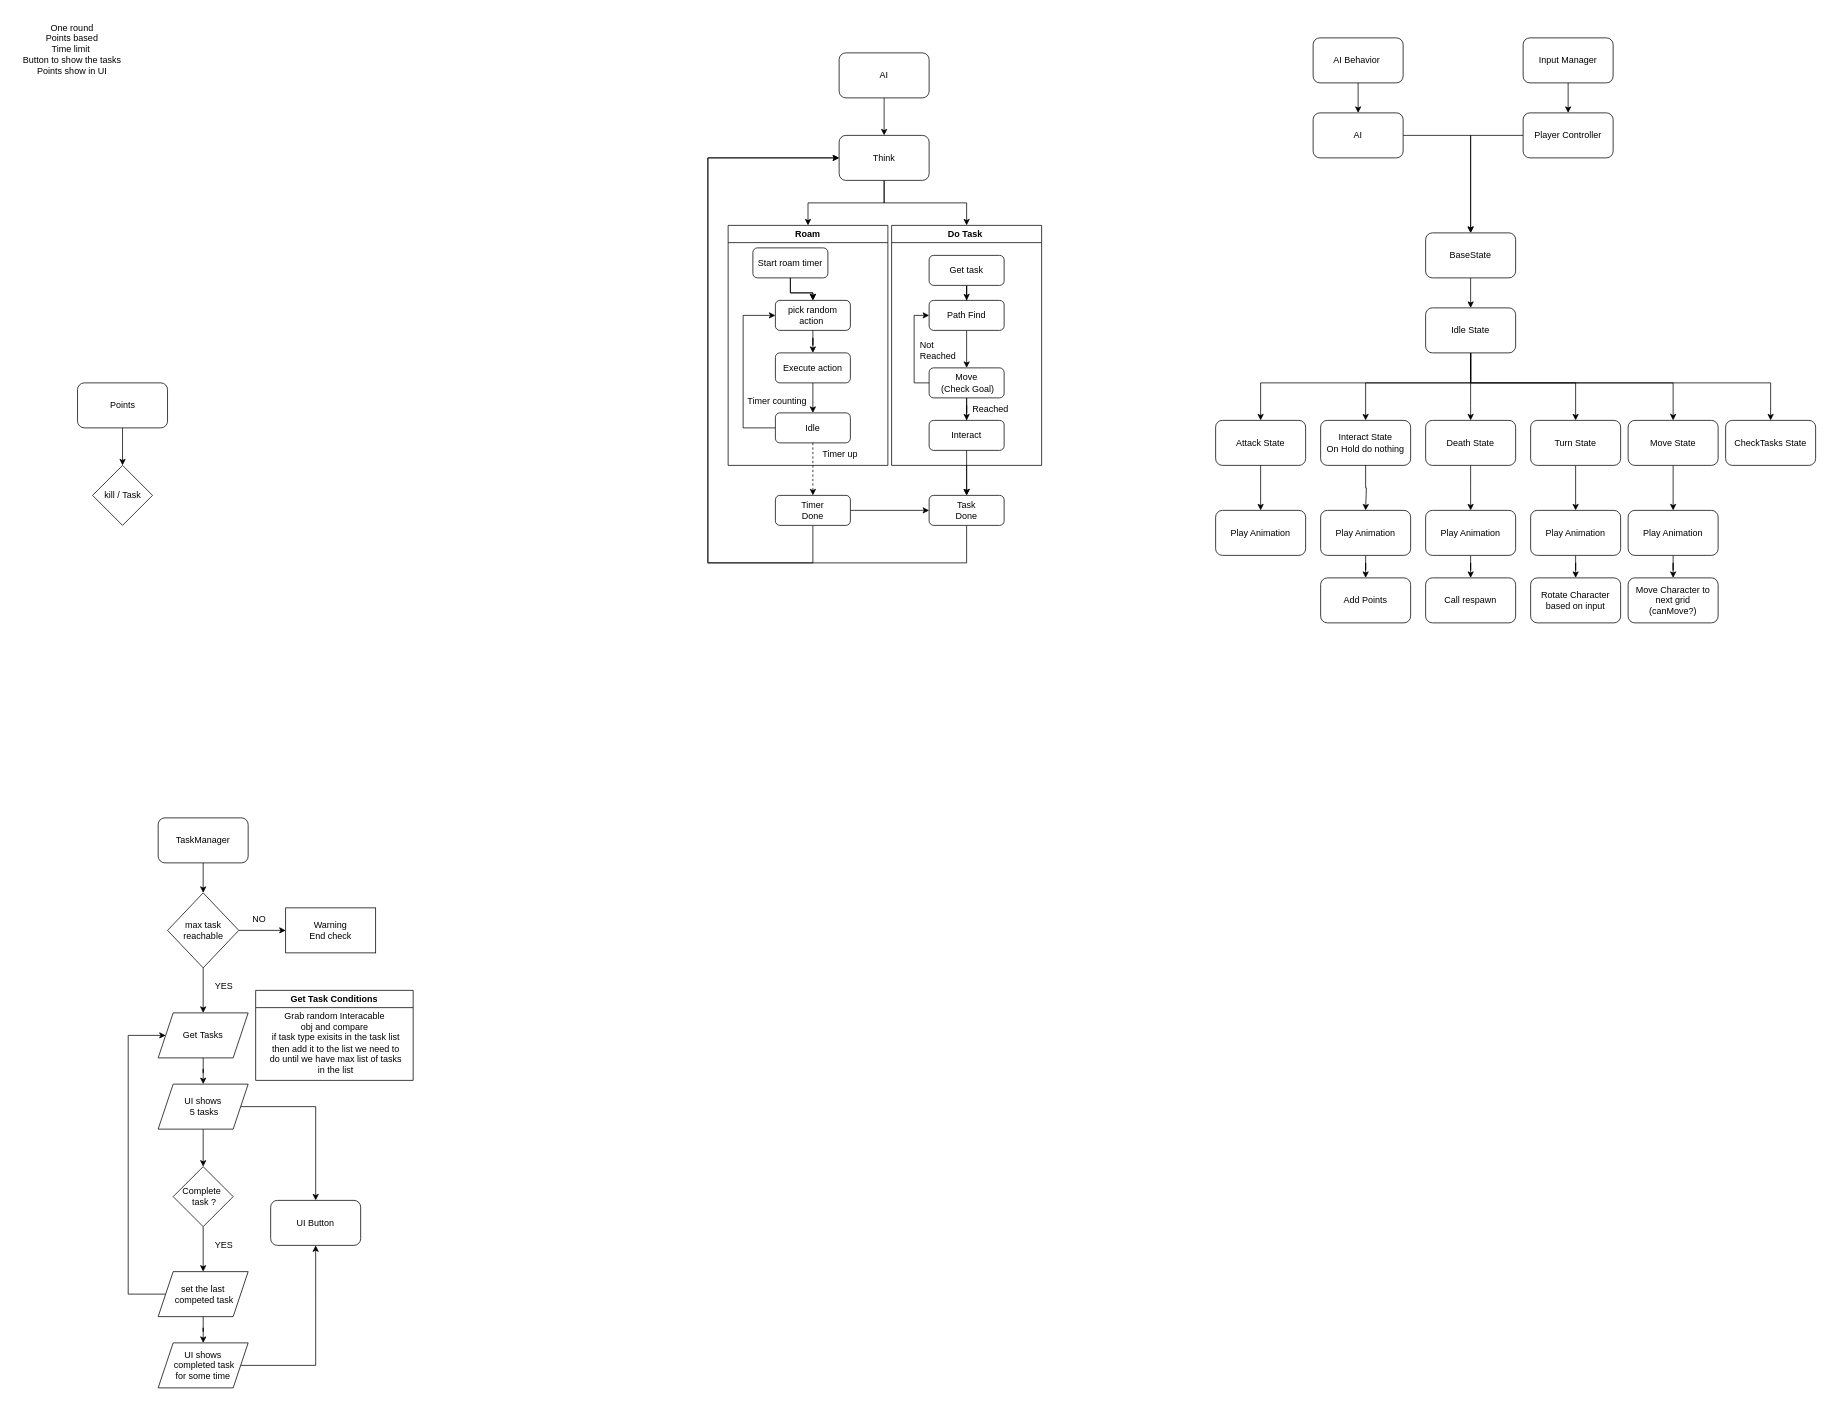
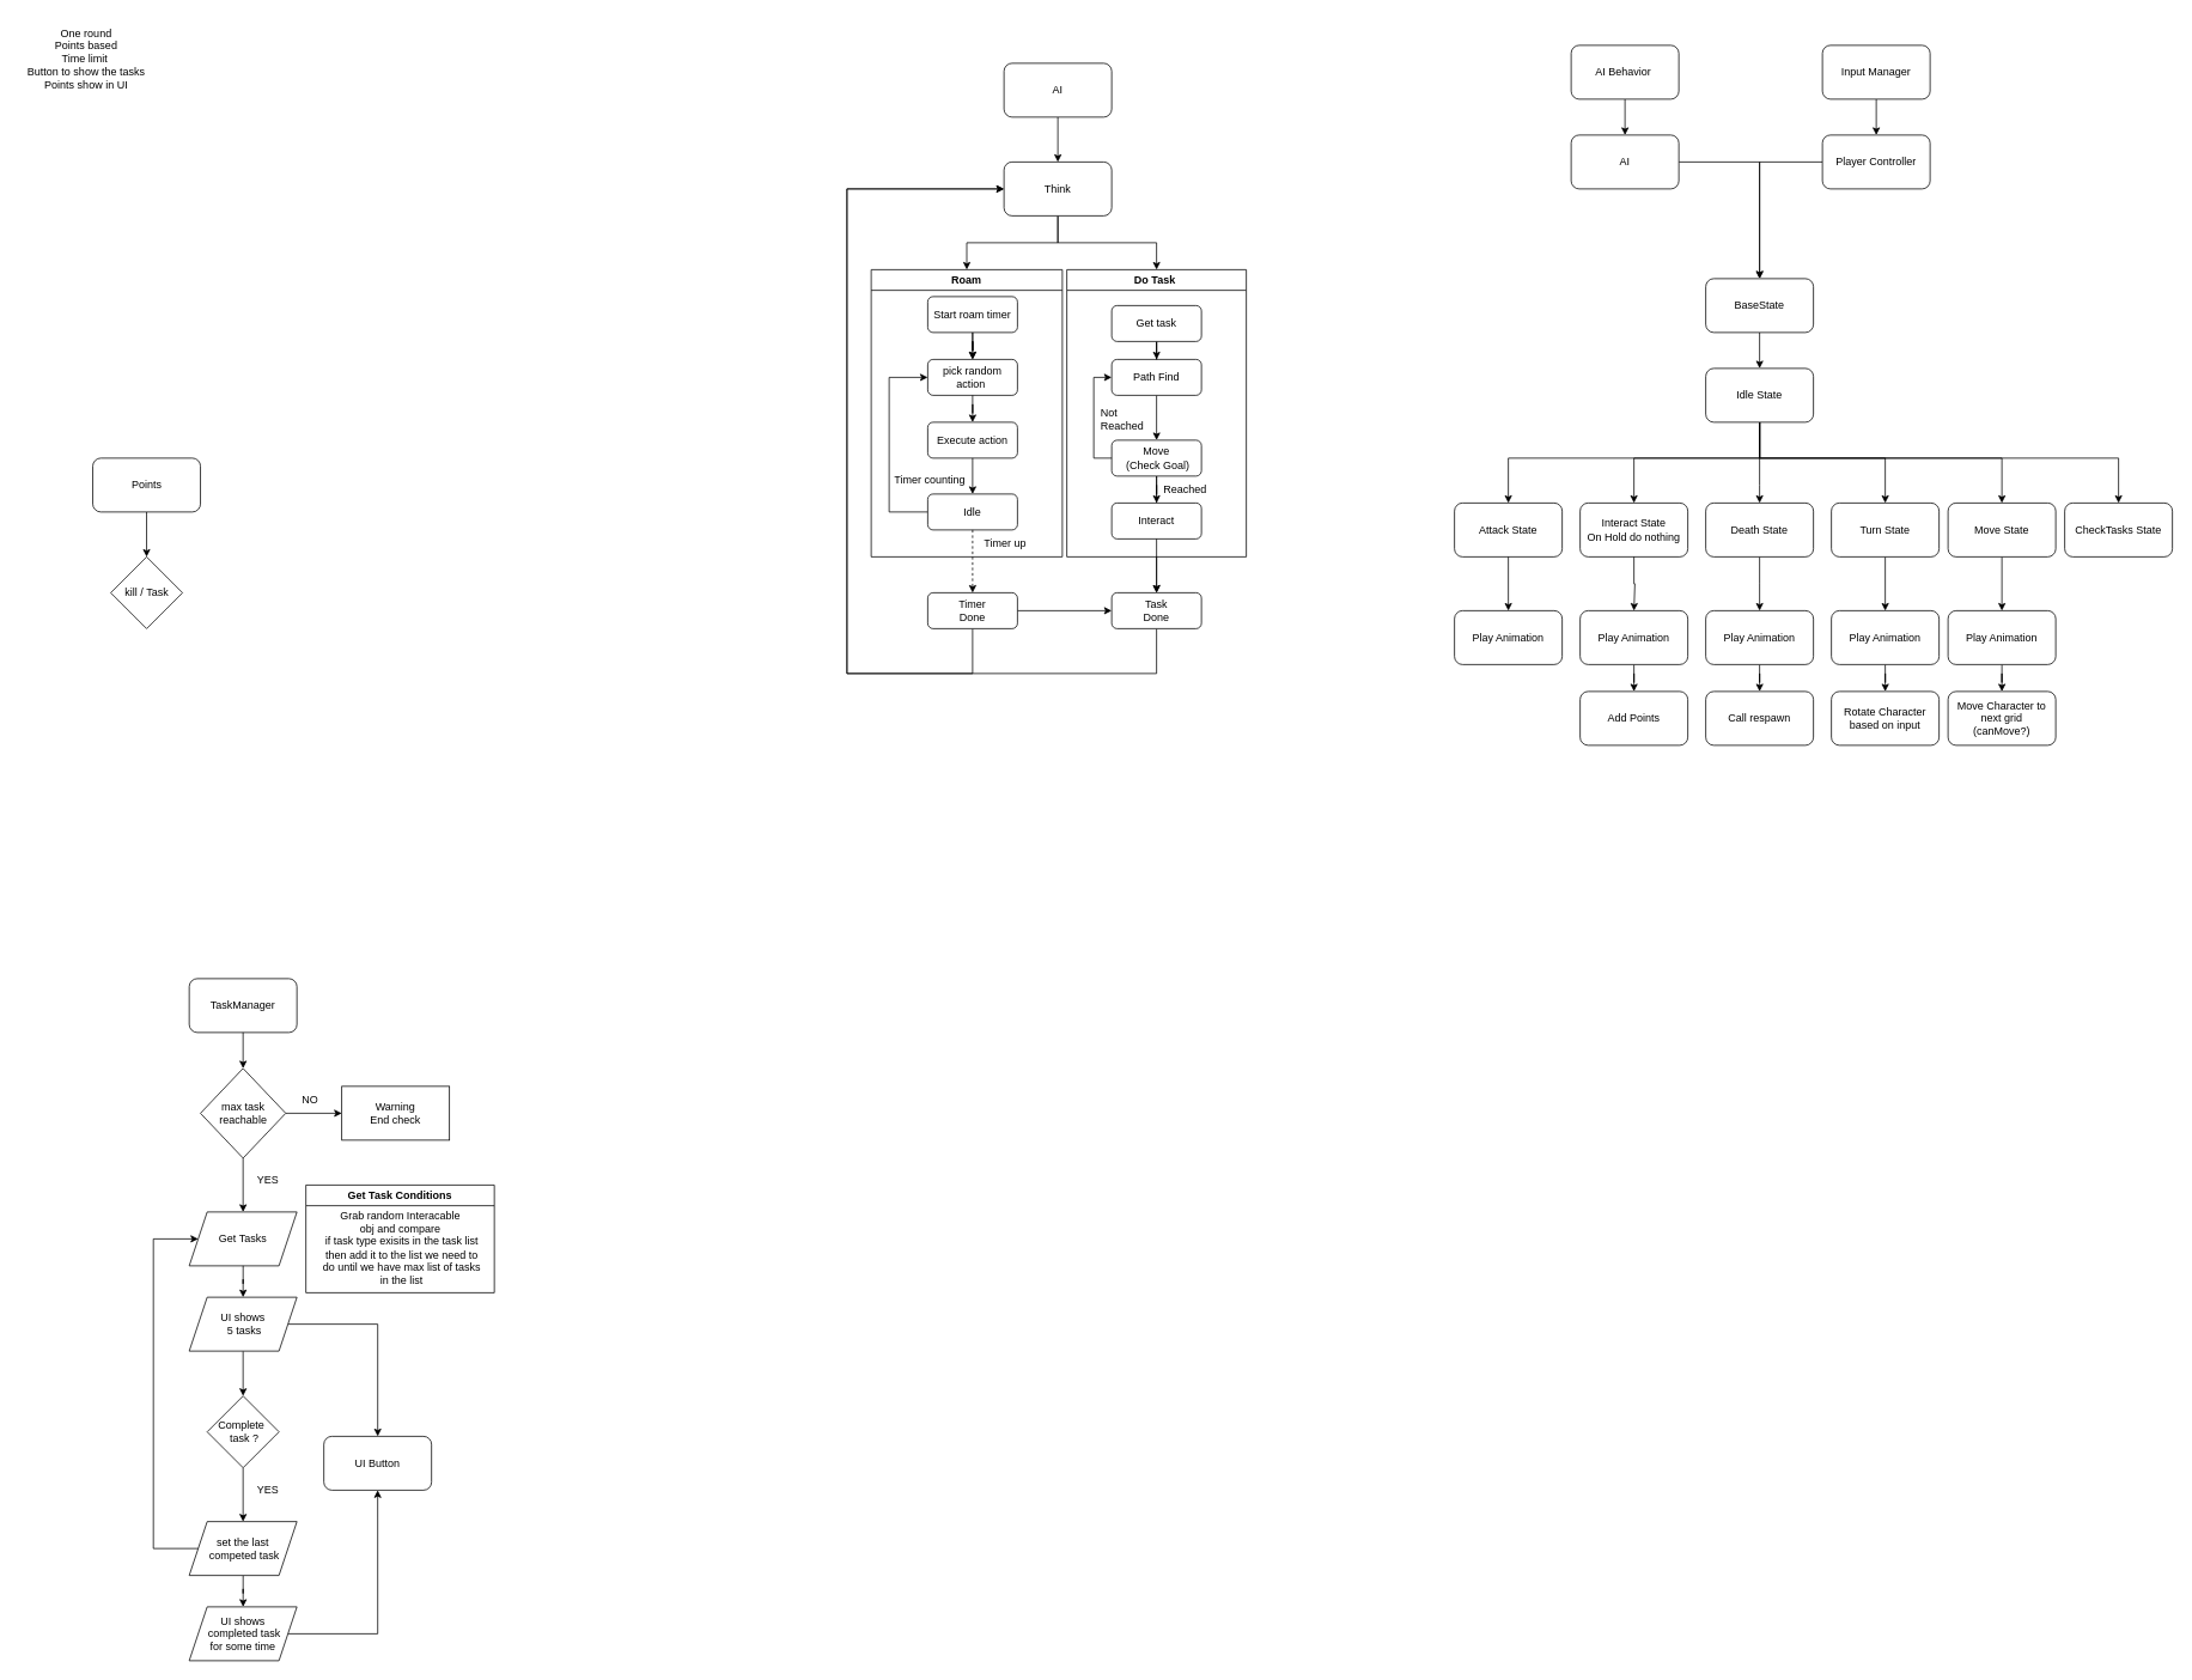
- <mxCell id="51" value="Start roam timer" style="whiteSpace=wrap;html=1;rounded=1;" vertex="1" parent="43"><mxGeometry x="33" y="30.0" width="100" height="40" as="geometry" /></mxCell>
+ <mxCell id="51" value="Start roam timer" style="whiteSpace=wrap;html=1;rounded=1;" vertex="1" parent="43"><mxGeometry x="63" y="30.0" width="100" height="40" as="geometry" /></mxCell>
